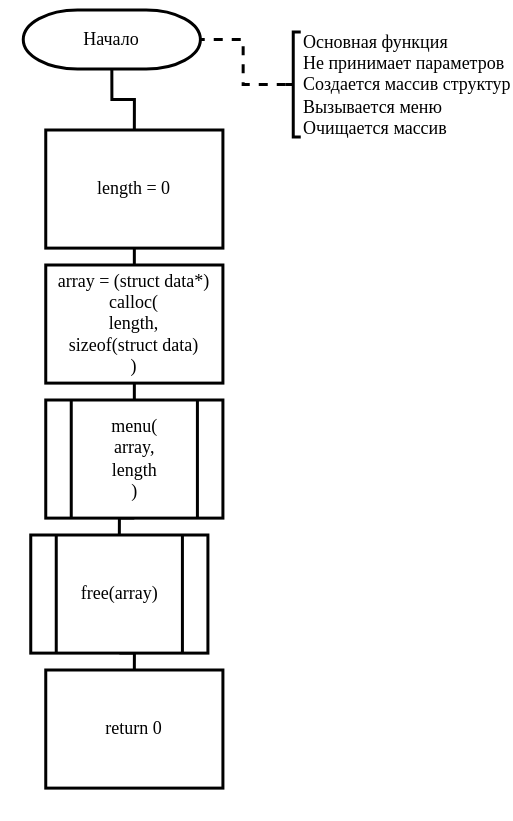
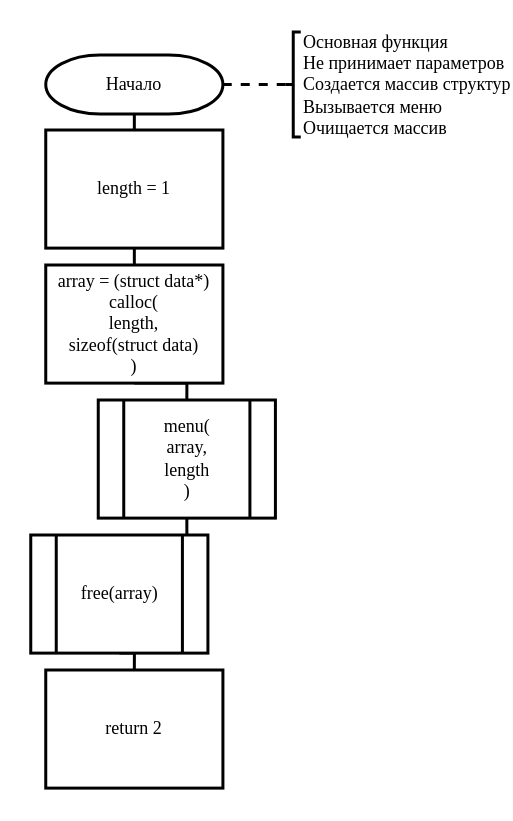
- <mxCell id="3" value="Начало" style="strokeWidth=2;html=1;shape=mxgraph.flowchart.terminator;whiteSpace=wrap;rounded=0;fontFamily=Times New Roman;" vertex="1" parent="1"><mxGeometry x="15" y="6" width="118.11" height="39.37" as="geometry" /></mxCell>
+ <mxCell id="3" value="Начало" style="strokeWidth=2;html=1;shape=mxgraph.flowchart.terminator;whiteSpace=wrap;rounded=0;fontFamily=Times New Roman;" vertex="1" parent="1"><mxGeometry x="30" y="36" width="118.11" height="39.37" as="geometry" /></mxCell>
- <mxCell id="5" value="length = 0" style="rounded=0;whiteSpace=wrap;html=1;absoluteArcSize=1;arcSize=14;strokeWidth=2;fontFamily=Times New Roman;" vertex="1" parent="1"><mxGeometry x="30" y="86" width="118.11" height="78.74" as="geometry" /></mxCell>
+ <mxCell id="5" value="length = 1" style="rounded=0;whiteSpace=wrap;html=1;absoluteArcSize=1;arcSize=14;strokeWidth=2;fontFamily=Times New Roman;" vertex="1" parent="1"><mxGeometry x="30" y="86" width="118.11" height="78.74" as="geometry" /></mxCell>
- <mxCell id="9" value="menu(&lt;br&gt;array,&lt;br&gt;length&lt;br&gt;)" style="verticalLabelPosition=middle;verticalAlign=middle;html=1;shape=process;whiteSpace=wrap;rounded=0;size=0.14;arcSize=6;strokeWidth=2;fontFamily=Times New Roman;labelPosition=center;align=center;" vertex="1" parent="1"><mxGeometry x="30" y="266" width="118.11" height="78.74" as="geometry" /></mxCell>
+ <mxCell id="9" value="menu(&lt;br&gt;array,&lt;br&gt;length&lt;br&gt;)" style="verticalLabelPosition=middle;verticalAlign=middle;html=1;shape=process;whiteSpace=wrap;rounded=0;size=0.14;arcSize=6;strokeWidth=2;fontFamily=Times New Roman;labelPosition=center;align=center;" vertex="1" parent="1"><mxGeometry x="65" y="266" width="118.11" height="78.74" as="geometry" /></mxCell>
- <mxCell id="12" value="return 0" style="rounded=0;whiteSpace=wrap;html=1;absoluteArcSize=1;arcSize=14;strokeWidth=2;fontFamily=Times New Roman;" vertex="1" parent="1"><mxGeometry x="30" y="446" width="118.11" height="78.74" as="geometry" /></mxCell>
+ <mxCell id="12" value="return 2" style="rounded=0;whiteSpace=wrap;html=1;absoluteArcSize=1;arcSize=14;strokeWidth=2;fontFamily=Times New Roman;" vertex="1" parent="1"><mxGeometry x="30" y="446" width="118.11" height="78.74" as="geometry" /></mxCell>
